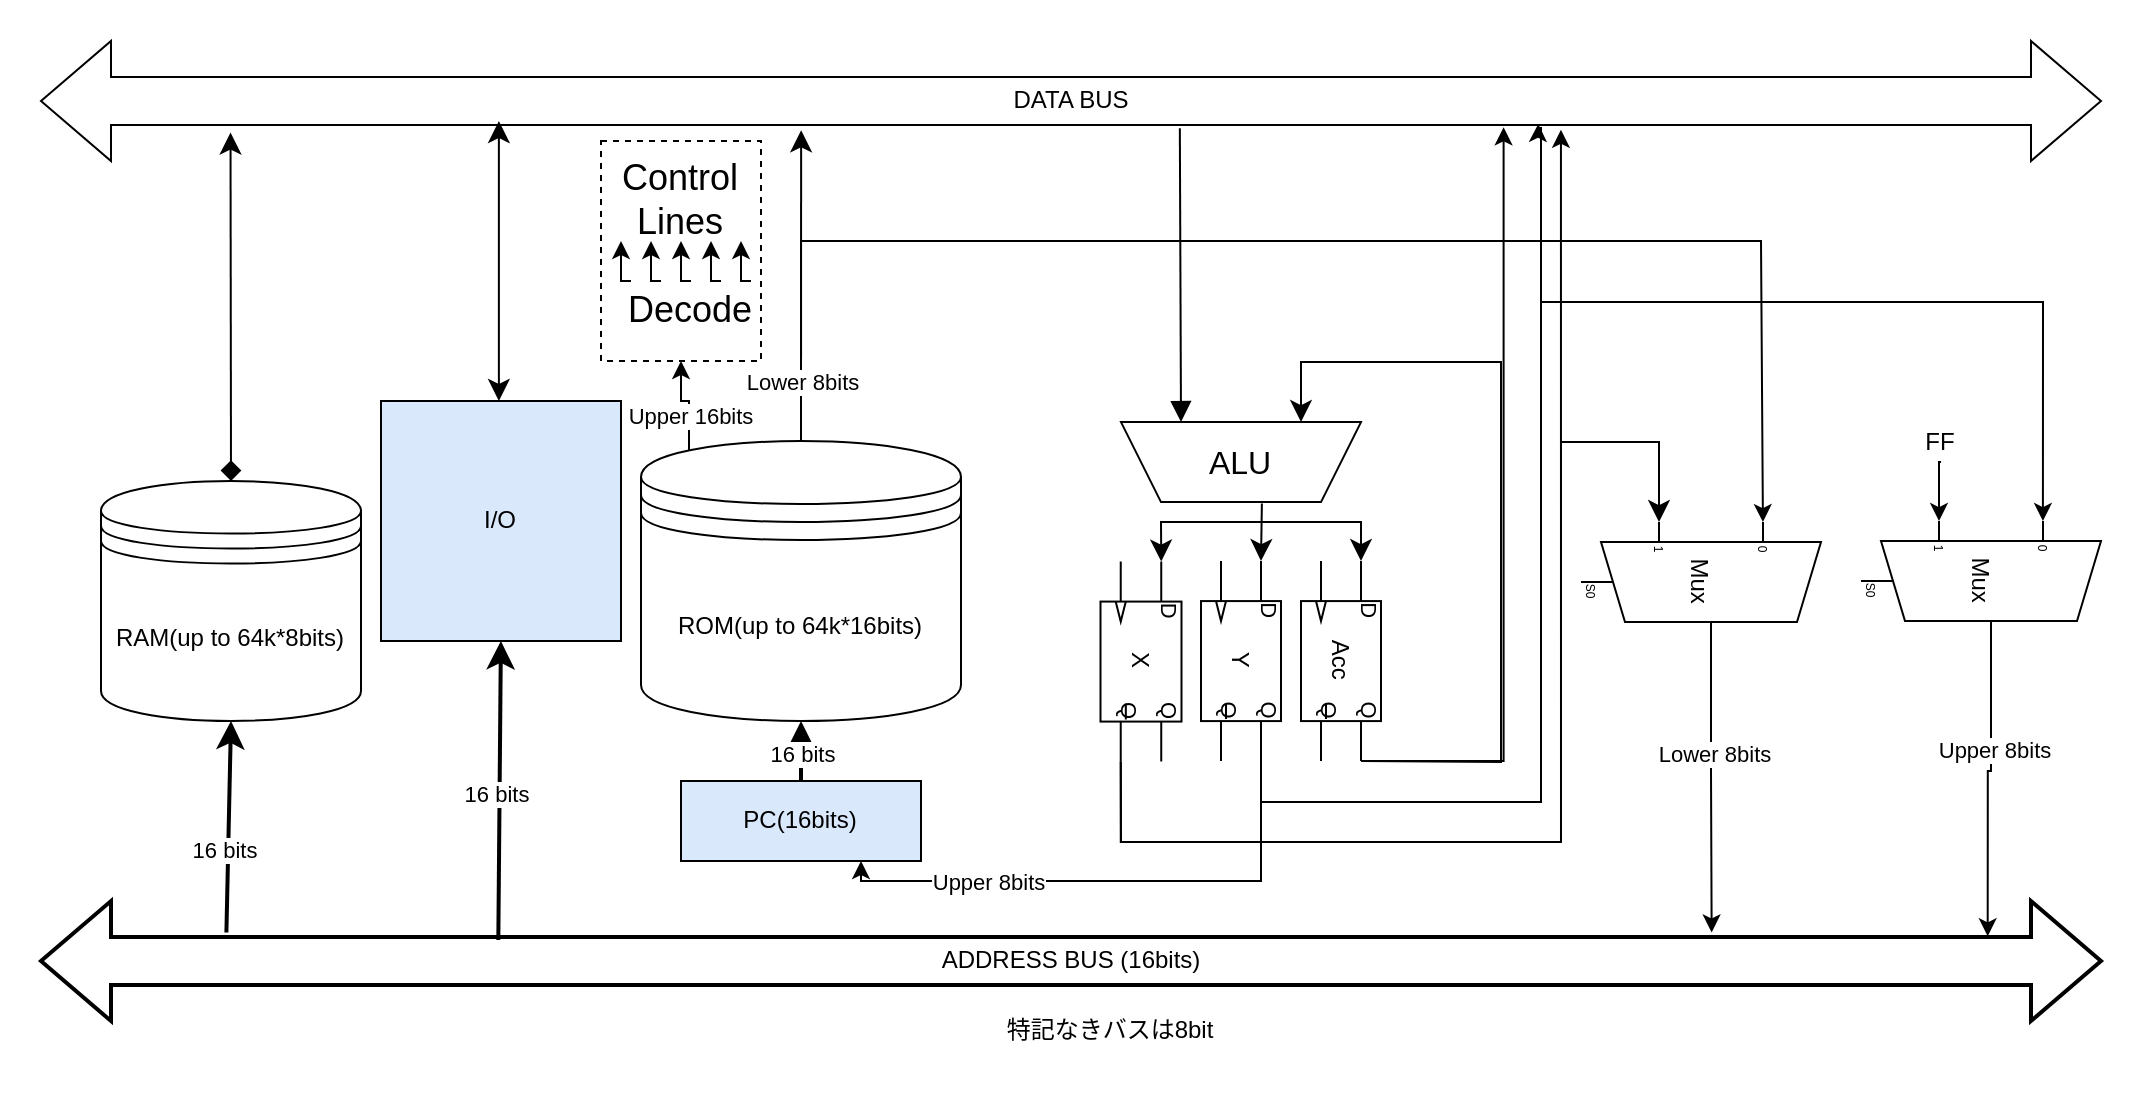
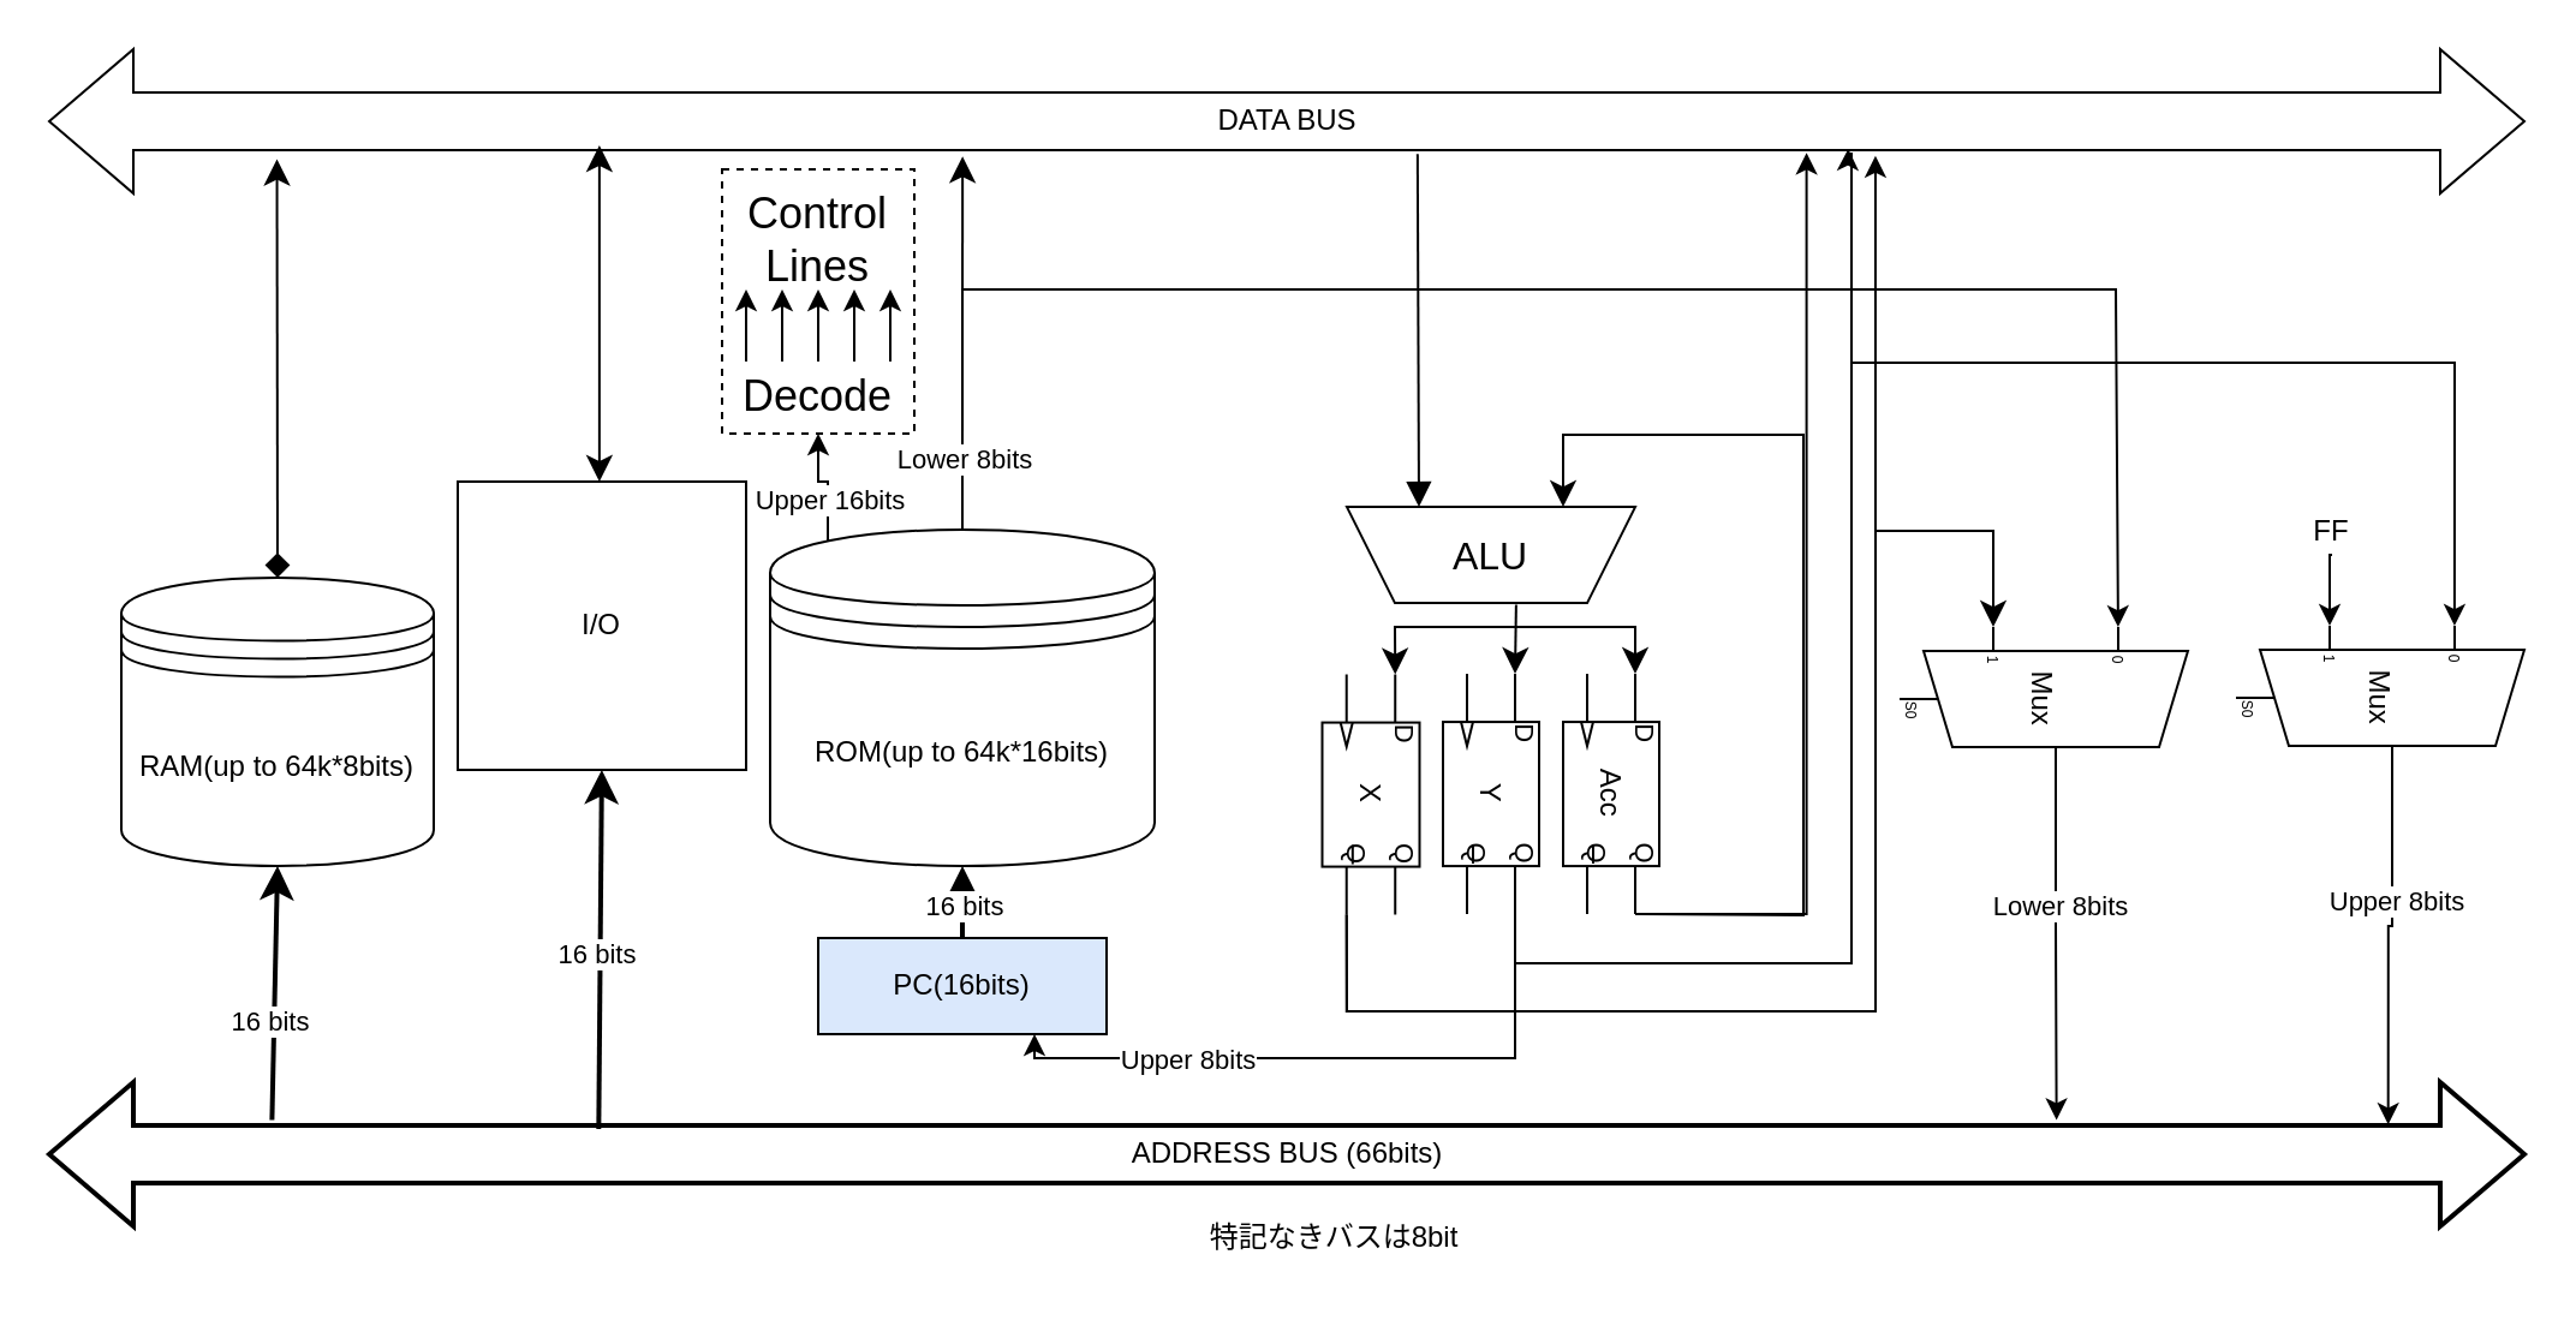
- <mxCell id="24" value="&lt;font style=&quot;font-size: 18px;&quot;&gt;Decode&lt;/font&gt;" style="text;html=1;align=center;verticalAlign=middle;whiteSpace=wrap;rounded=0;" parent="1" vertex="1"><mxGeometry x="315" y="140" width="60" height="30" as="geometry" /></mxCell>
+ <mxCell id="24" value="&lt;font style=&quot;font-size: 18px;&quot;&gt;Decode&lt;/font&gt;" style="text;html=1;align=center;verticalAlign=middle;whiteSpace=wrap;rounded=0;" parent="1" vertex="1"><mxGeometry x="310" y="150" width="60" height="30" as="geometry" /></mxCell>
- <mxCell id="36" value="I/O" style="rounded=0;whiteSpace=wrap;html=1;fillColor=#dae8fc;" parent="1" vertex="1"><mxGeometry x="190" y="200" width="120" height="120" as="geometry" /></mxCell>
+ <mxCell id="36" value="I/O" style="rounded=0;whiteSpace=wrap;html=1;" parent="1" vertex="1"><mxGeometry x="190" y="200" width="120" height="120" as="geometry" /></mxCell>
- <mxCell id="3" value="ADDRESS BUS (16bits)" style="html=1;shadow=0;dashed=0;align=center;verticalAlign=middle;shape=mxgraph.arrows2.twoWayArrow;dy=0.6;dx=35;strokeWidth=2;" parent="1" vertex="1"><mxGeometry x="20" y="450" width="1030" height="60" as="geometry" /></mxCell>
+ <mxCell id="3" value="ADDRESS BUS (66bits)" style="html=1;shadow=0;dashed=0;align=center;verticalAlign=middle;shape=mxgraph.arrows2.twoWayArrow;dy=0.6;dx=35;strokeWidth=2;" parent="1" vertex="1"><mxGeometry x="20" y="450" width="1030" height="60" as="geometry" /></mxCell>
